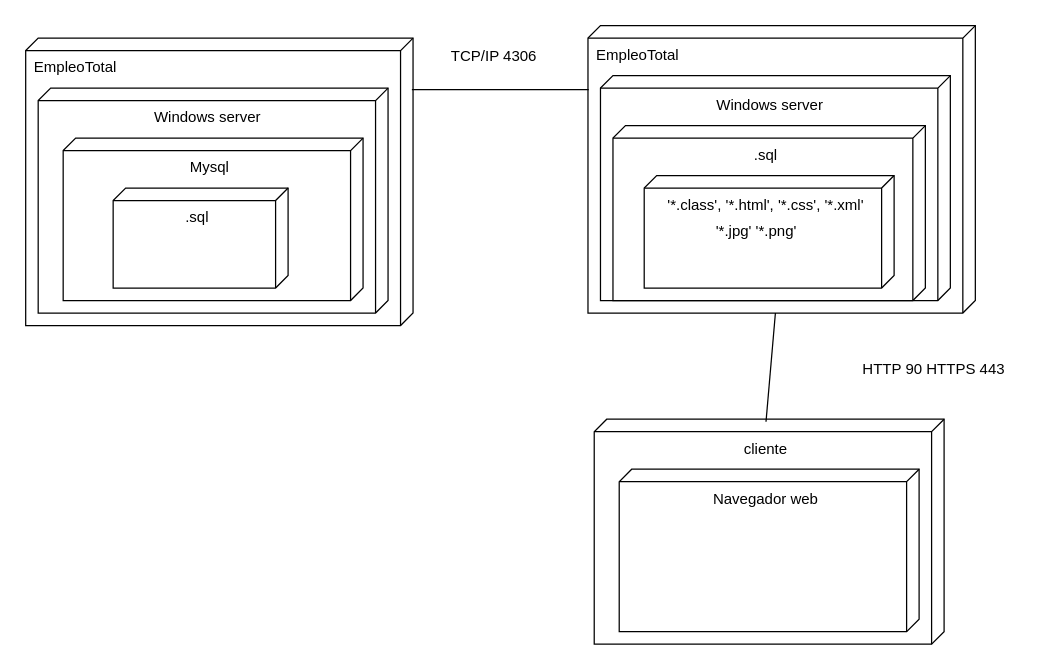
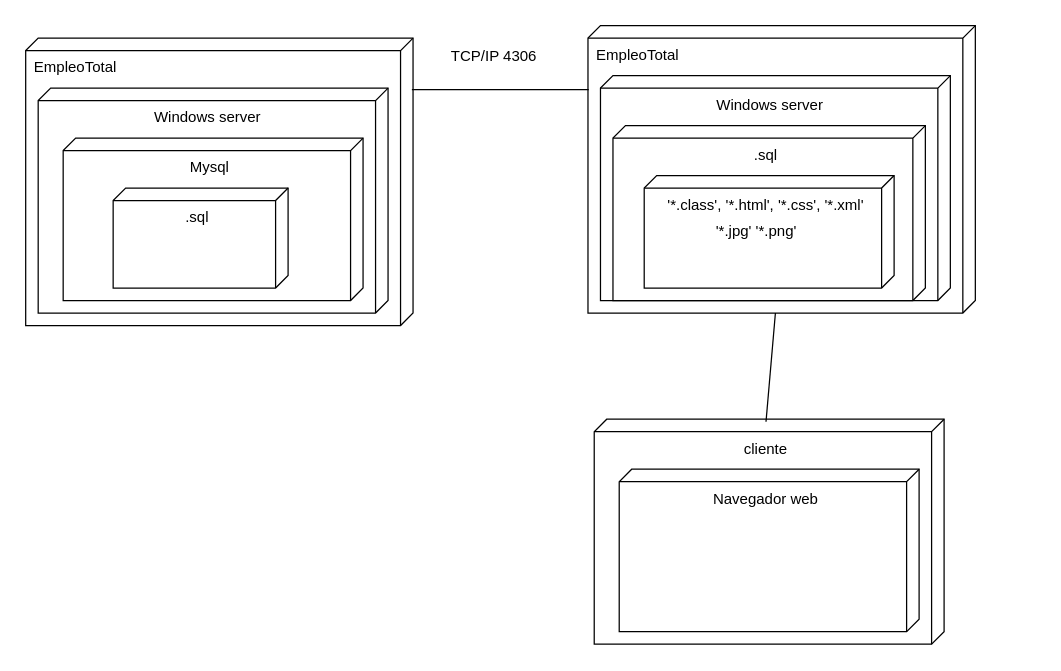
- <mxCell id="14" value="HTTP 90 HTTPS 443" style="text;html=1;align=center;verticalAlign=middle;whiteSpace=wrap;rounded=0;" vertex="1" parent="1"><mxGeometry x="667" y="280" width="160" height="30" as="geometry" /></mxCell>
